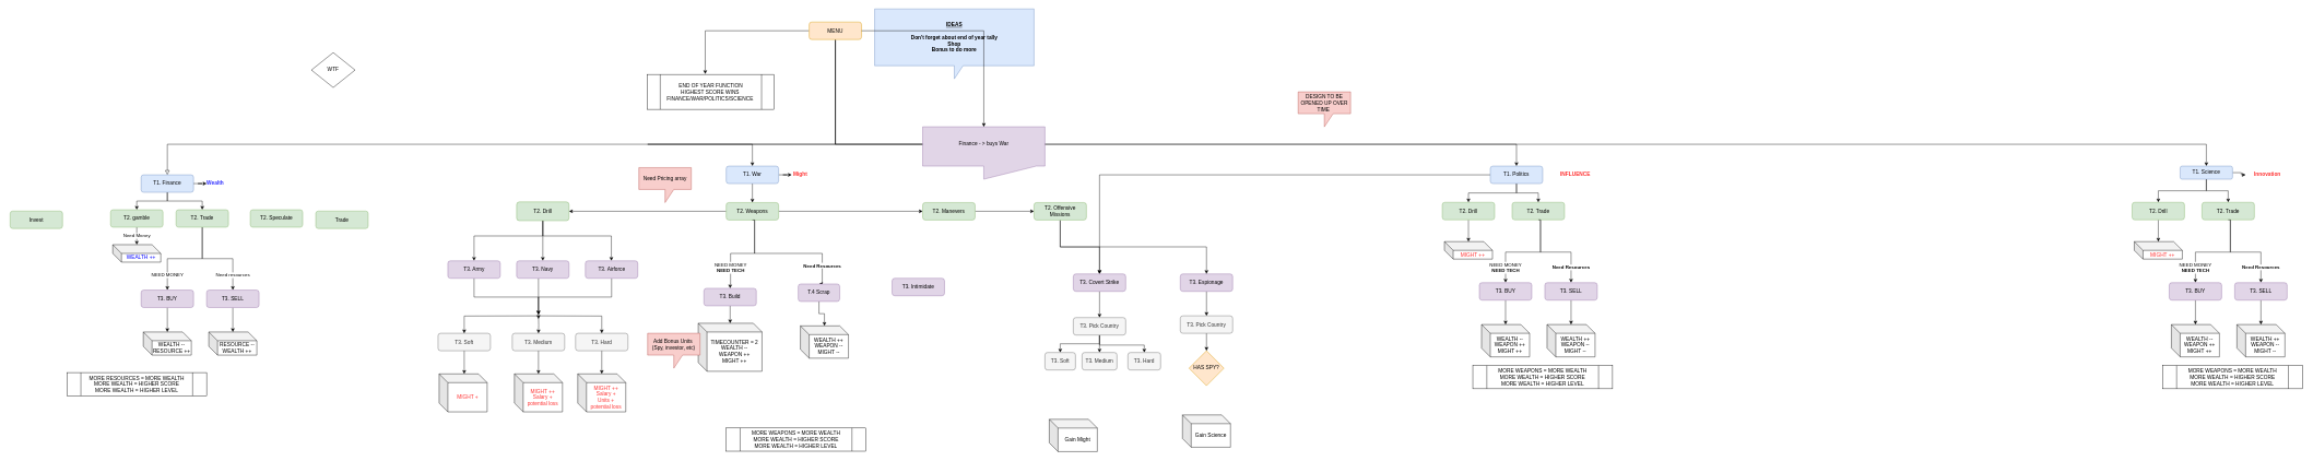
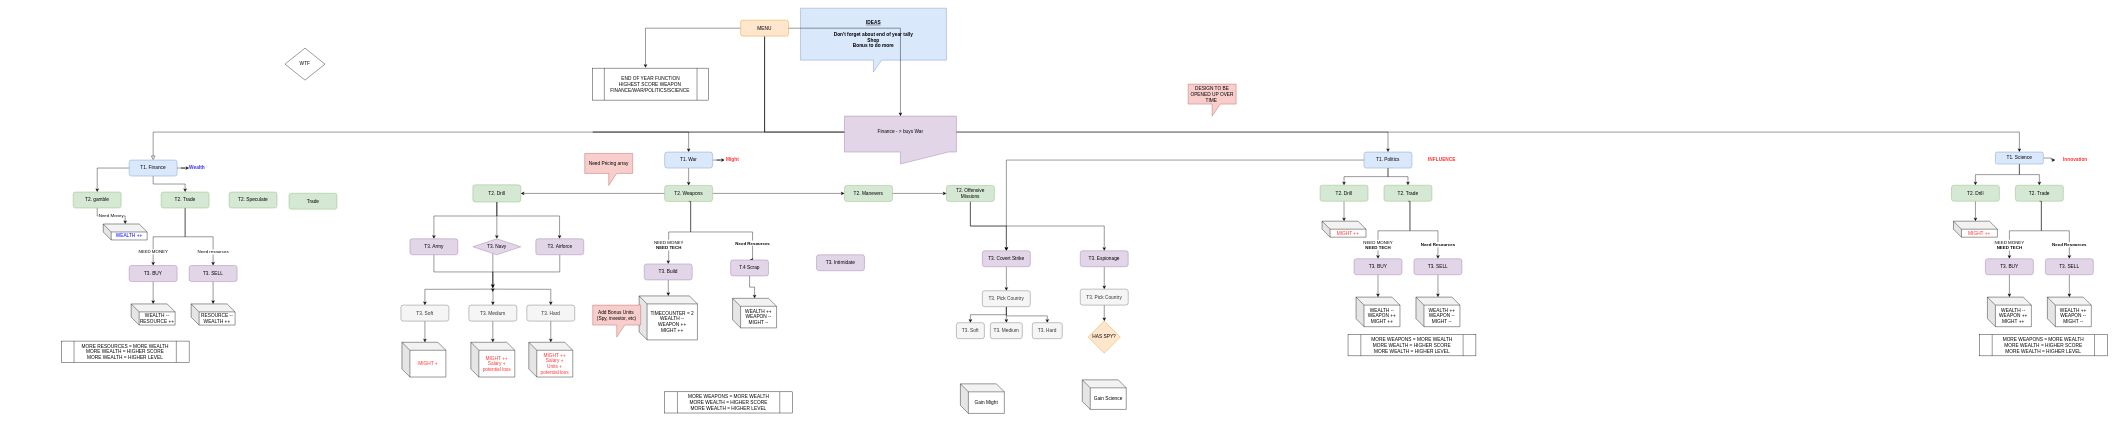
- <mxCell id="28" value="END OF YEAR FUNCTION&lt;br&gt;HIGHEST SCORE WINS&amp;nbsp;&lt;br&gt;FINANCE/WAR/POLITICS/SCIENCE&amp;nbsp;" style="shape=process;whiteSpace=wrap;html=1;backgroundOutline=1;" parent="1" vertex="1"><mxGeometry x="1480" y="170" width="290" height="80" as="geometry" /></mxCell>
+ <mxCell id="28" value="END OF YEAR FUNCTION&lt;br&gt;HIGHEST SCORE WEAPON&amp;nbsp;&lt;br&gt;FINANCE/WAR/POLITICS/SCIENCE&amp;nbsp;" style="shape=process;whiteSpace=wrap;html=1;backgroundOutline=1;" parent="1" vertex="1"><mxGeometry x="1480" y="170" width="290" height="80" as="geometry" /></mxCell>
- <mxCell id="13" value="T2.&amp;nbsp;gamble" style="rounded=1;whiteSpace=wrap;html=1;fontSize=12;glass=0;strokeWidth=1;shadow=0;fillColor=#d5e8d4;strokeColor=#82b366;" parent="1" vertex="1"><mxGeometry x="250" y="480" width="120" height="40" as="geometry" /></mxCell>
+ <mxCell id="13" value="T2.&amp;nbsp;gamble" style="rounded=1;whiteSpace=wrap;html=1;fontSize=12;glass=0;strokeWidth=1;shadow=0;fillColor=#d5e8d4;strokeColor=#82b366;" parent="1" vertex="1"><mxGeometry x="180" y="480" width="120" height="40" as="geometry" /></mxCell>
- <mxCell id="121" value="Invest" style="rounded=1;whiteSpace=wrap;html=1;fontSize=12;glass=0;strokeWidth=1;shadow=0;fillColor=#d5e8d4;strokeColor=#82b366;" parent="1" vertex="1"><mxGeometry x="20" y="483" width="120" height="40" as="geometry" /></mxCell>
- <mxCell id="107" value="T3.&amp;nbsp;Navy" style="rounded=1;whiteSpace=wrap;html=1;fontSize=12;glass=0;strokeWidth=1;shadow=0;fillColor=#e1d5e7;strokeColor=#9673a6;" parent="1" vertex="1"><mxGeometry x="1180" y="597" width="120" height="40" as="geometry" /></mxCell>
+ <mxCell id="107" value="T3.&amp;nbsp;Navy" style="rhombus;whiteSpace=wrap;html=1;fontSize=12;glass=0;strokeWidth=1;shadow=0;fillColor=#e1d5e7;strokeColor=#9673a6;" parent="1" vertex="1"><mxGeometry x="1180" y="597" width="120" height="40" as="geometry" /></mxCell>
